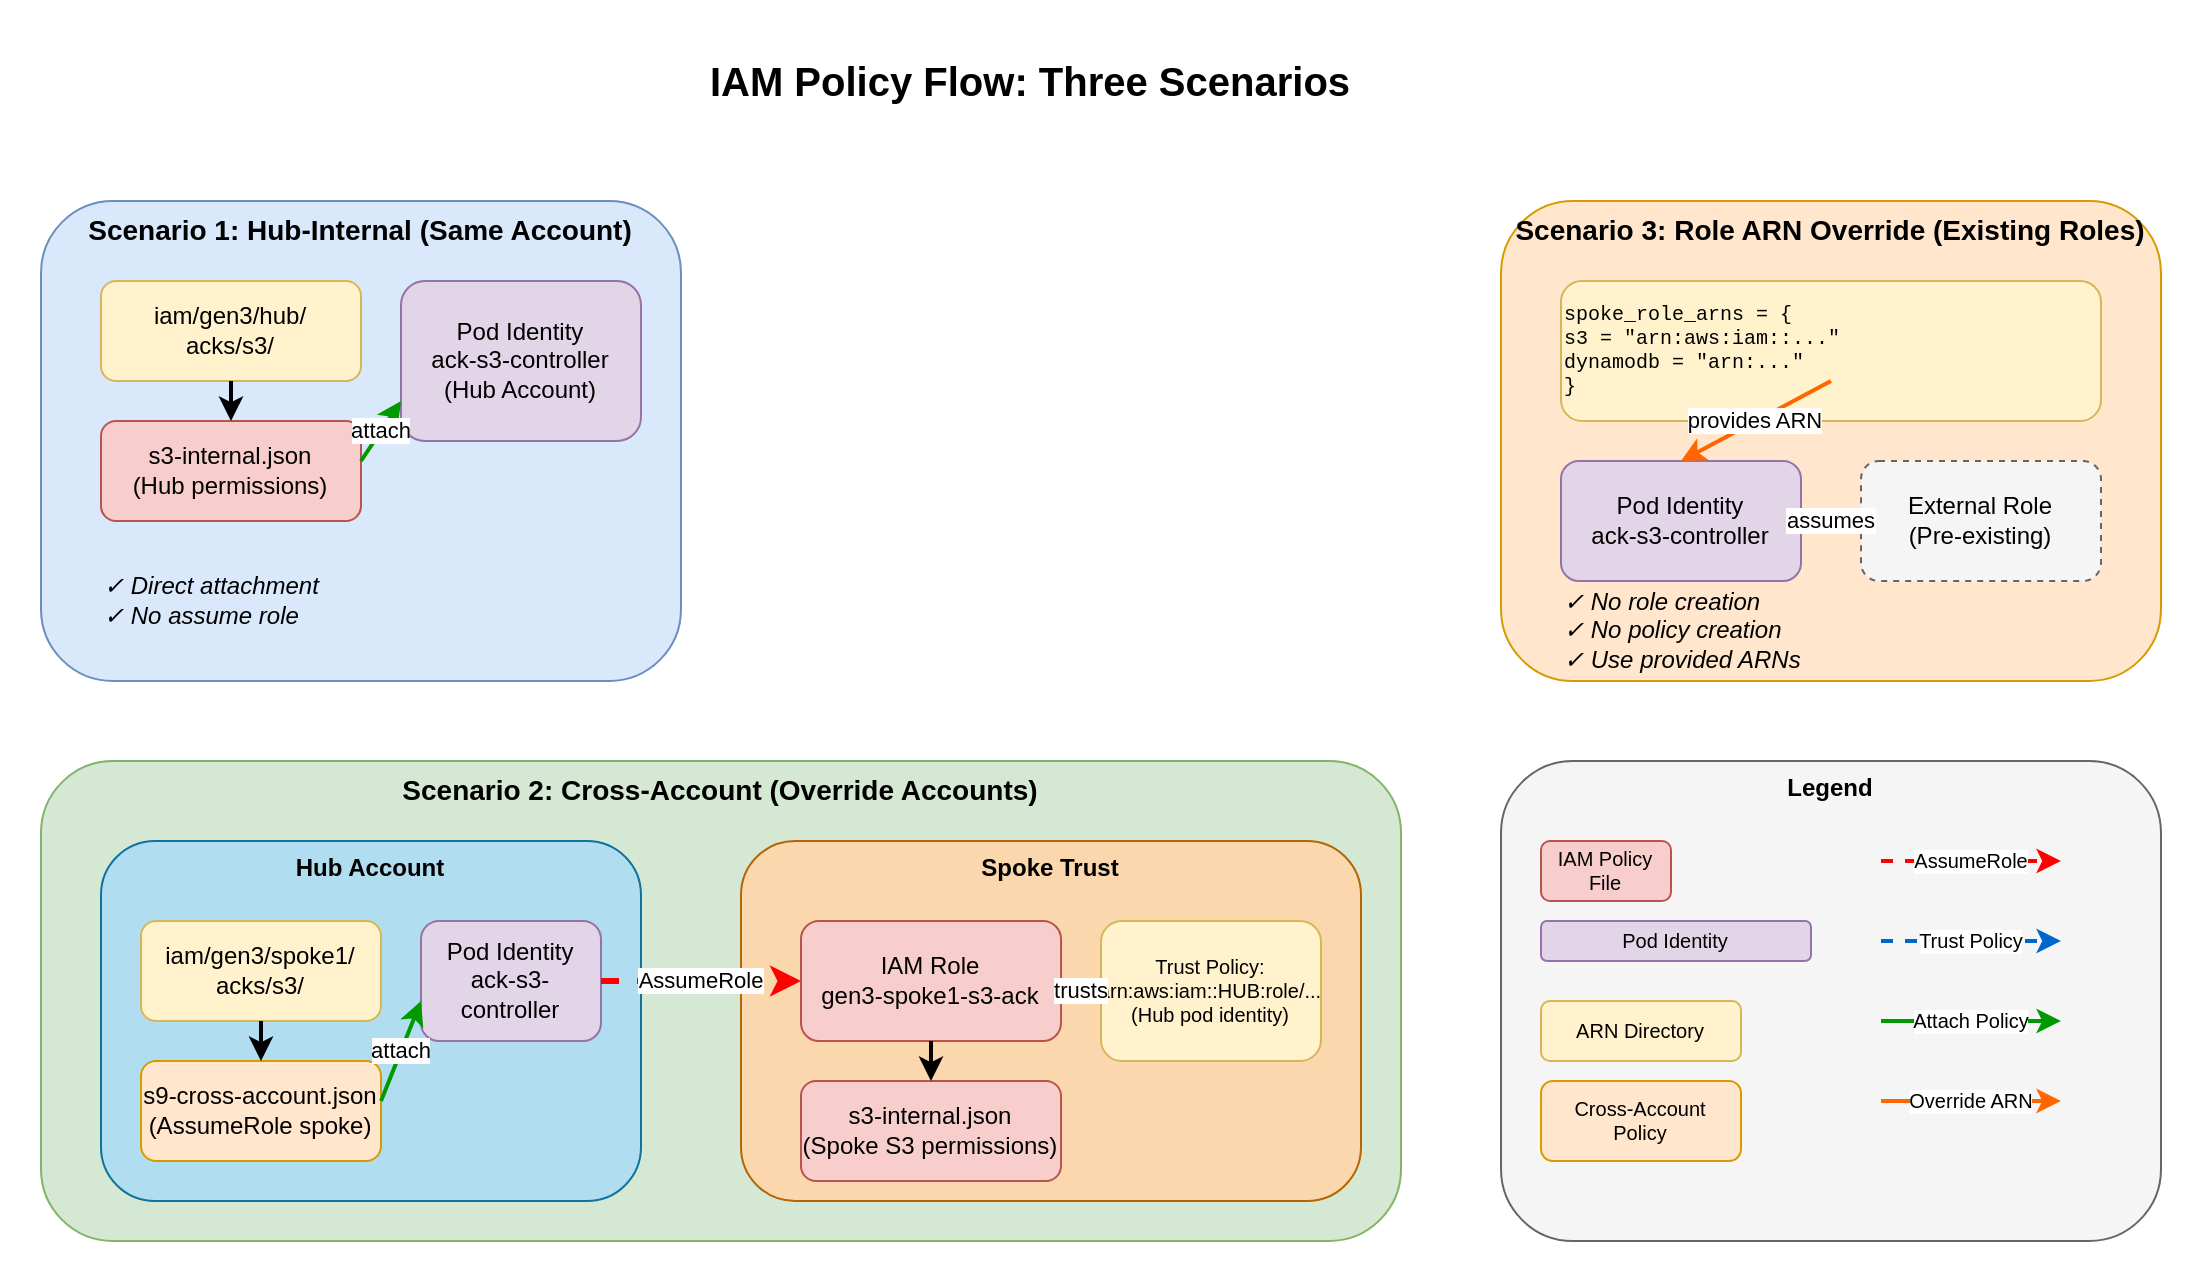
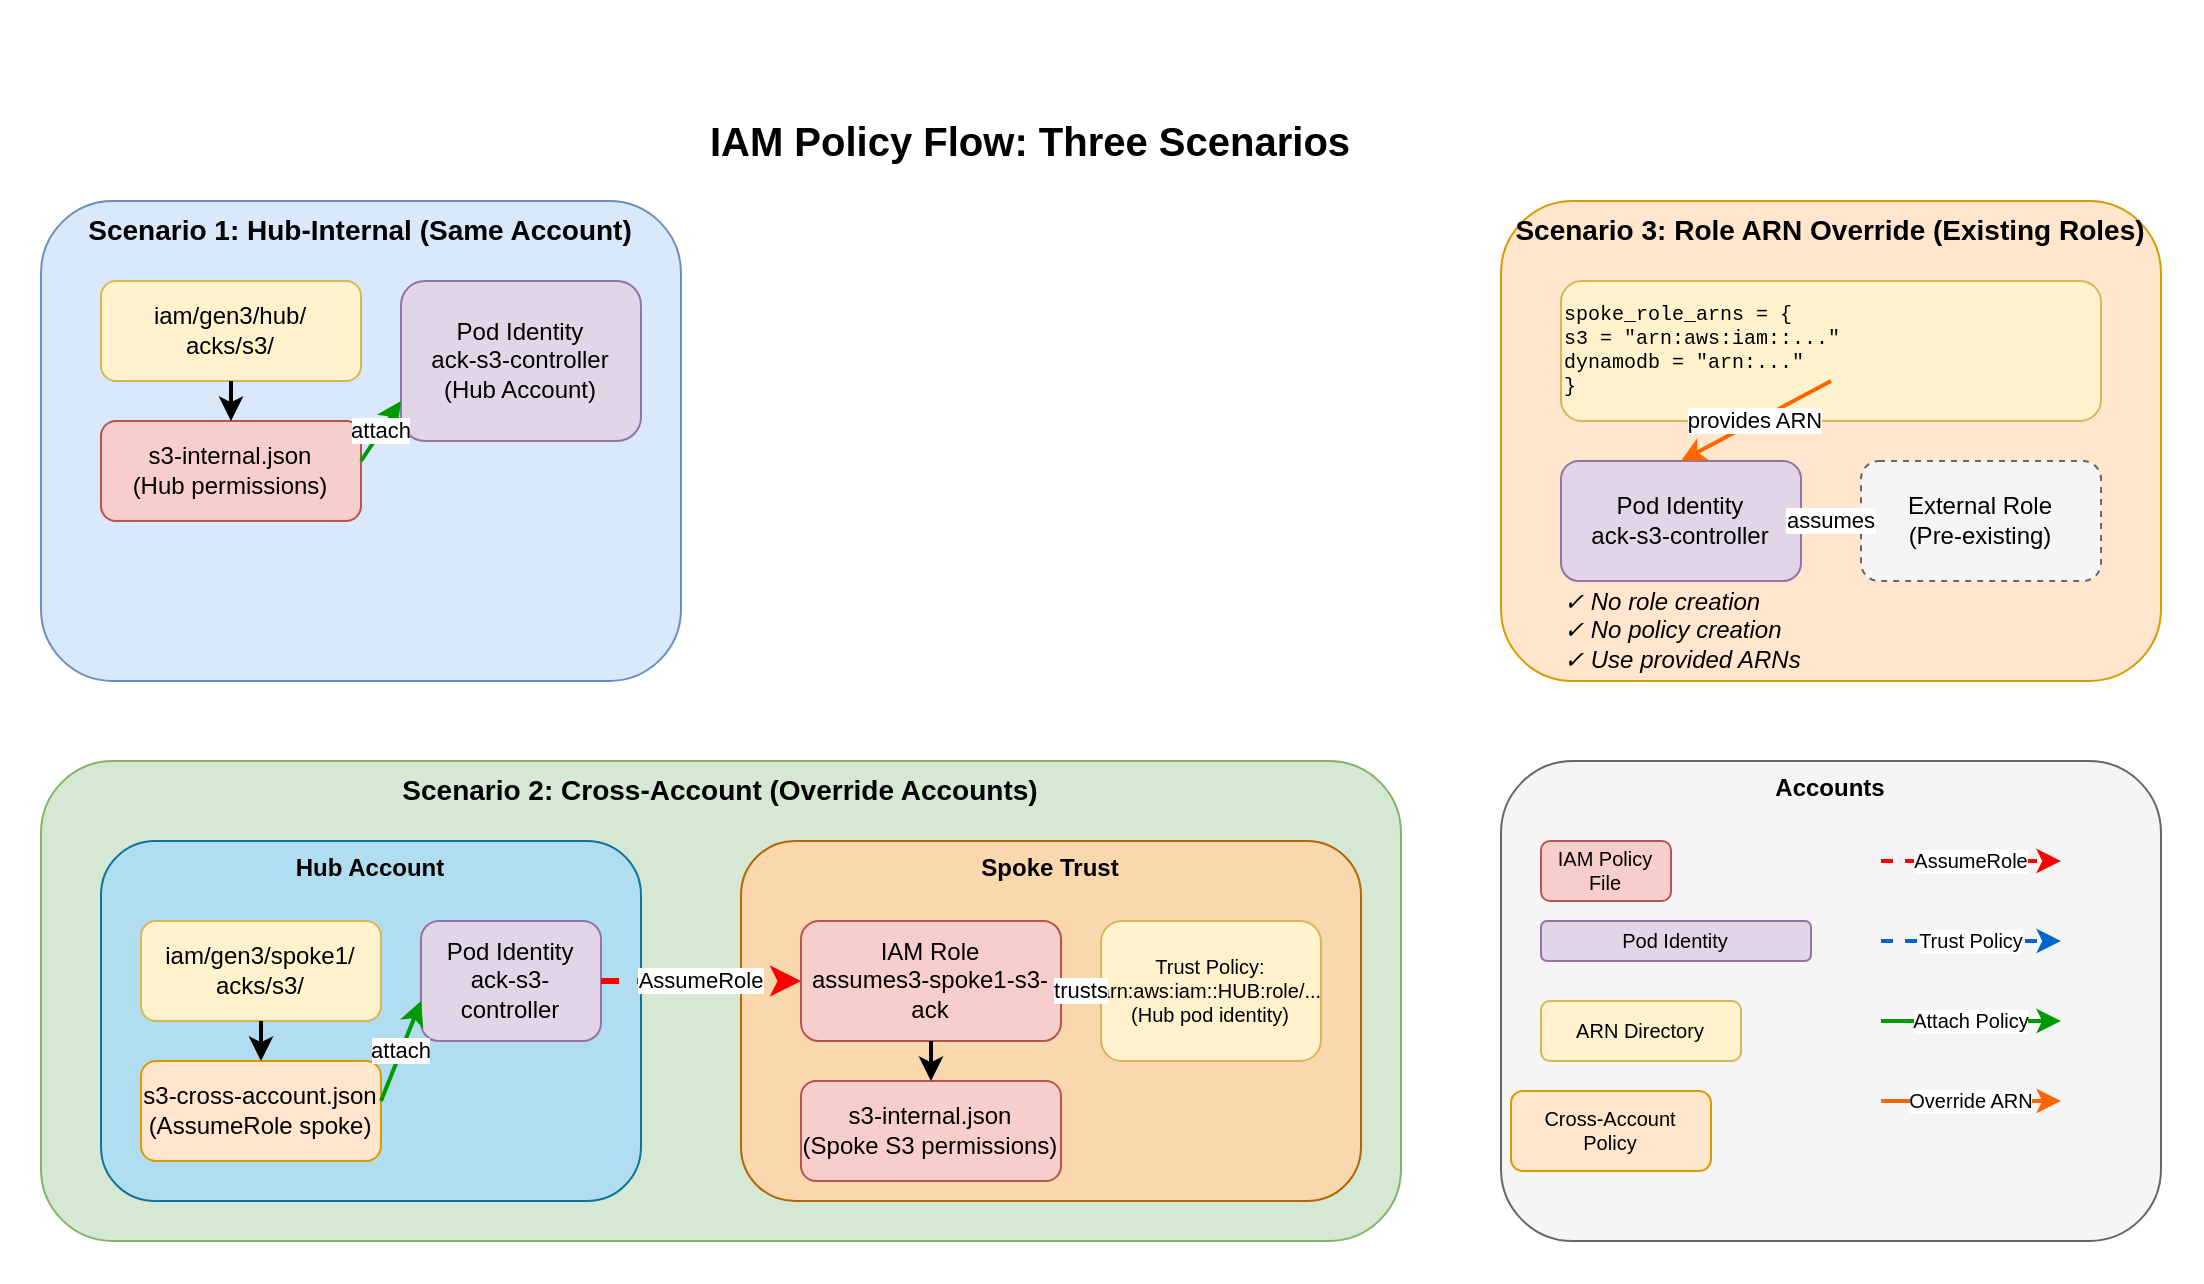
- <mxCell id="2" value="IAM Policy Flow: Three Scenarios" style="text;html=1;strokeColor=none;fillColor=none;align=center;verticalAlign=middle;whiteSpace=wrap;rounded=0;fontSize=20;fontStyle=1" vertex="1" parent="1"><mxGeometry x="290" y="20" width="450" height="40" as="geometry" /></mxCell>
+ <mxCell id="2" value="IAM Policy Flow: Three Scenarios" style="text;html=1;strokeColor=none;fillColor=none;align=center;verticalAlign=middle;whiteSpace=wrap;rounded=0;fontSize=20;fontStyle=1" vertex="1" parent="1"><mxGeometry x="290" y="50" width="450" height="40" as="geometry" /></mxCell>
- <mxCell id="7" value="✓ Direct attachment&#10;✓ No assume role" style="text;html=1;strokeColor=none;fillColor=none;align=left;verticalAlign=middle;whiteSpace=wrap;rounded=0;fontSize=12;fontStyle=2" vertex="1" parent="1"><mxGeometry x="50" y="280" width="250" height="40" as="geometry" /></mxCell>
- <mxCell id="31" value="Legend" style="rounded=1;whiteSpace=wrap;html=1;fillColor=#f5f5f5;strokeColor=#666666;verticalAlign=top;fontSize=12;fontStyle=1" vertex="1" parent="1"><mxGeometry x="750" y="380" width="330" height="240" as="geometry" /></mxCell>
+ <mxCell id="31" value="Accounts" style="rounded=1;whiteSpace=wrap;html=1;fillColor=#f5f5f5;strokeColor=#666666;verticalAlign=top;fontSize=12;fontStyle=1" vertex="1" parent="1"><mxGeometry x="750" y="380" width="330" height="240" as="geometry" /></mxCell>
- <mxCell id="16" value="IAM Role&#10;gen3-spoke1-s3-ack" style="rounded=1;whiteSpace=wrap;html=1;fillColor=#f8cecc;strokeColor=#b85450;" vertex="1" parent="1"><mxGeometry x="400" y="460" width="130" height="60" as="geometry" /></mxCell>
+ <mxCell id="16" value="IAM Role&#10;assumes3-spoke1-s3-ack" style="rounded=1;whiteSpace=wrap;html=1;fillColor=#f8cecc;strokeColor=#b85450;" vertex="1" parent="1"><mxGeometry x="400" y="460" width="130" height="60" as="geometry" /></mxCell>
- <mxCell id="13" value="s9-cross-account.json&#10;(AssumeRole spoke)" style="rounded=1;whiteSpace=wrap;html=1;fillColor=#ffe6cc;strokeColor=#d79b00;" vertex="1" parent="1"><mxGeometry x="70" y="530" width="120" height="50" as="geometry" /></mxCell>
+ <mxCell id="13" value="s3-cross-account.json&#10;(AssumeRole spoke)" style="rounded=1;whiteSpace=wrap;html=1;fillColor=#ffe6cc;strokeColor=#d79b00;" vertex="1" parent="1"><mxGeometry x="70" y="530" width="120" height="50" as="geometry" /></mxCell>
- <mxCell id="35" value="Cross-Account&#10;Policy" style="rounded=1;whiteSpace=wrap;html=1;fillColor=#ffe6cc;strokeColor=#d79b00;fontSize=10" vertex="1" parent="1"><mxGeometry x="770" y="540" width="100" height="40" as="geometry" /></mxCell>
+ <mxCell id="35" value="Cross-Account&#10;Policy" style="rounded=1;whiteSpace=wrap;html=1;fillColor=#ffe6cc;strokeColor=#d79b00;fontSize=10" vertex="1" parent="1"><mxGeometry x="755" y="545" width="100" height="40" as="geometry" /></mxCell>
